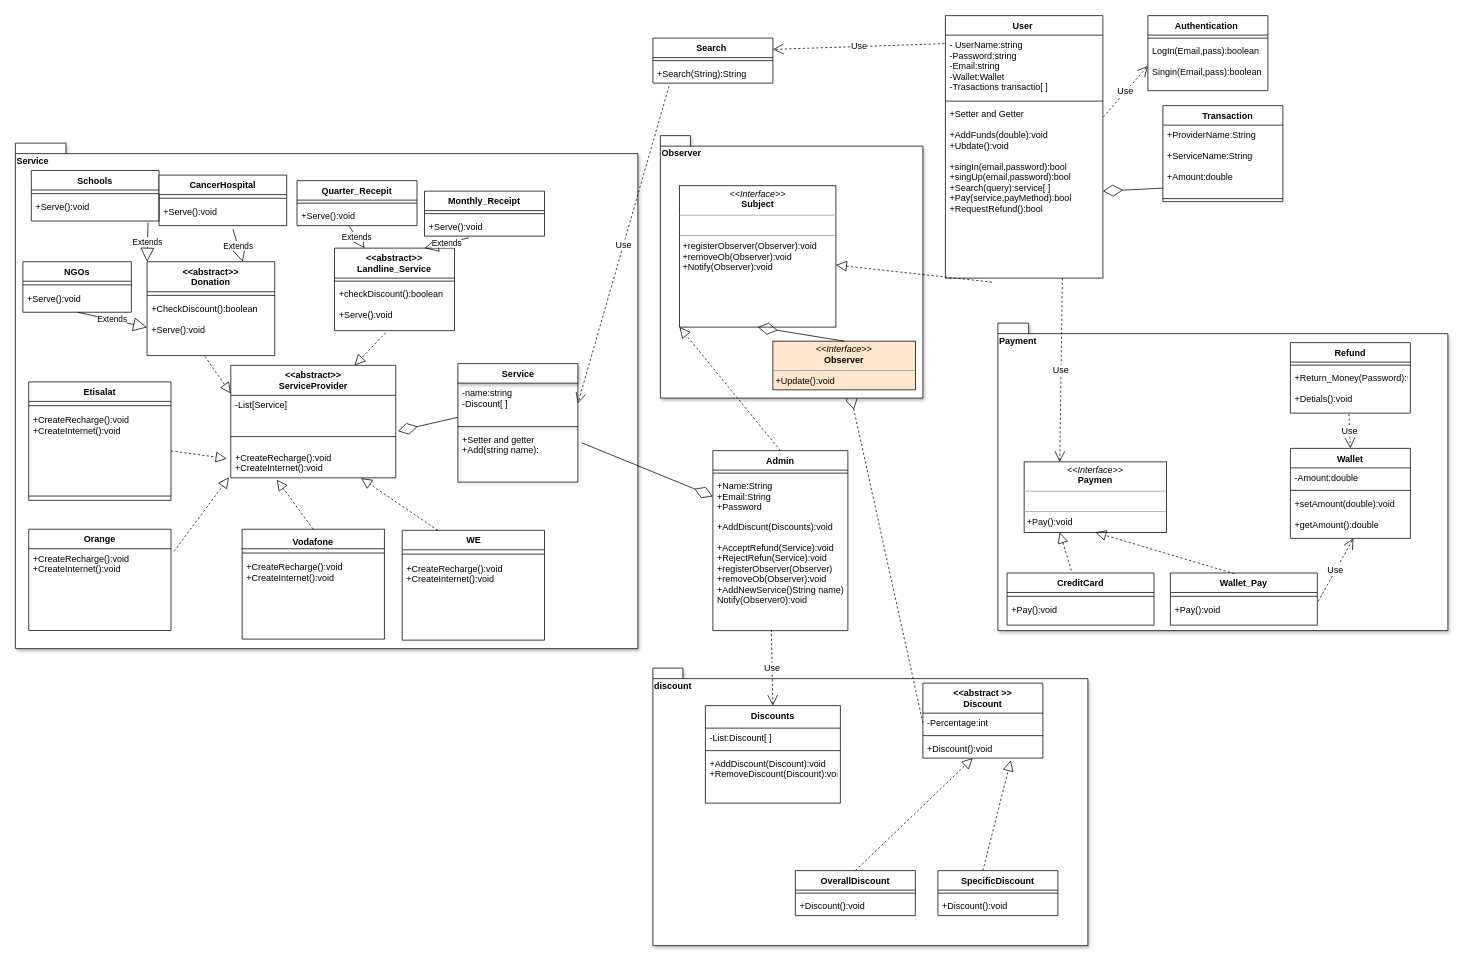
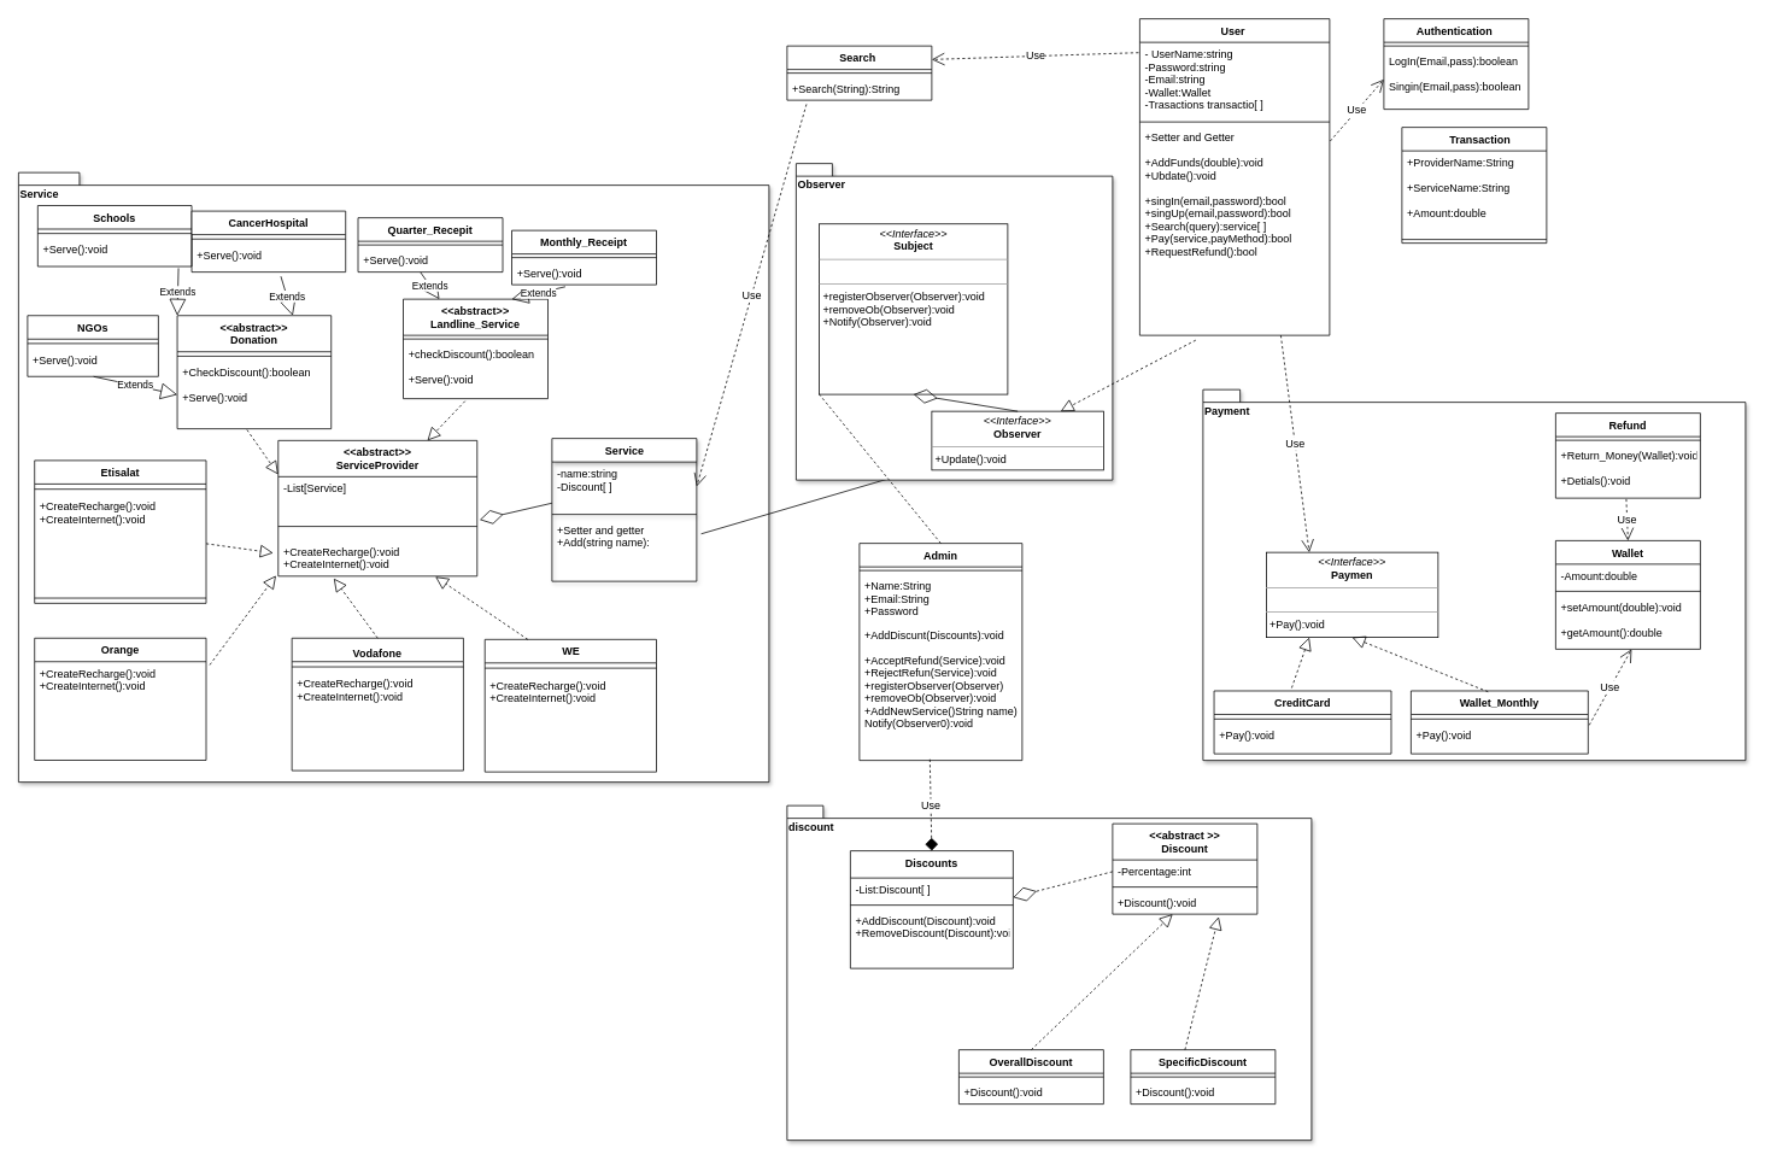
- <mxCell id="95" value="" style="endArrow=diamondThin;endFill=0;endSize=24;html=1;rounded=0;fontFamily=Helvetica;fontSize=12;fontColor=default;entryX=1;entryY=0.5;entryDx=0;entryDy=0;exitX=0;exitY=0.894;exitDx=0;exitDy=0;exitPerimeter=0;" parent="1" source="10" target="5" edge="1"><mxGeometry width="160" relative="1" as="geometry"><mxPoint x="1470" y="300" as="sourcePoint" /><mxPoint x="1630" y="300" as="targetPoint" /></mxGeometry></mxCell>
- <mxCell id="125" value="" style="endArrow=block;dashed=1;endFill=0;endSize=12;html=1;rounded=0;fontFamily=Helvetica;fontSize=12;fontColor=default;exitX=0.295;exitY=1.023;exitDx=0;exitDy=0;exitPerimeter=0;" parent="1" source="5" target="120" edge="1"><mxGeometry width="160" relative="1" as="geometry"><mxPoint x="1000" y="330" as="sourcePoint" /><mxPoint x="1160" y="330" as="targetPoint" /></mxGeometry></mxCell>
+ <mxCell id="125" value="" style="endArrow=block;dashed=1;endFill=0;endSize=12;html=1;rounded=0;fontFamily=Helvetica;fontSize=12;fontColor=default;entryX=0.75;entryY=0;entryDx=0;entryDy=0;exitX=0.295;exitY=1.023;exitDx=0;exitDy=0;exitPerimeter=0;" parent="1" source="5" target="121" edge="1"><mxGeometry width="160" relative="1" as="geometry"><mxPoint x="1000" y="330" as="sourcePoint" /><mxPoint x="1160" y="330" as="targetPoint" /></mxGeometry></mxCell>
- <mxCell id="124" value="" style="endArrow=block;dashed=1;endFill=0;endSize=12;html=1;rounded=0;fontFamily=Helvetica;fontSize=12;fontColor=default;entryX=0;entryY=1;entryDx=0;entryDy=0;exitX=0.5;exitY=0;exitDx=0;exitDy=0;" parent="1" source="17" target="120" edge="1"><mxGeometry width="160" relative="1" as="geometry"><mxPoint x="1070" y="370" as="sourcePoint" /><mxPoint x="1230" y="370" as="targetPoint" /></mxGeometry></mxCell>
+ <mxCell id="124" value="" style="endArrow=none;dashed=1;endFill=0;endSize=12;html=1;rounded=0;fontFamily=Helvetica;fontSize=12;fontColor=default;entryX=0;entryY=1;entryDx=0;entryDy=0;exitX=0.5;exitY=0;exitDx=0;exitDy=0;" parent="1" source="17" target="120" edge="1"><mxGeometry width="160" relative="1" as="geometry"><mxPoint x="1070" y="370" as="sourcePoint" /><mxPoint x="1230" y="370" as="targetPoint" /></mxGeometry></mxCell>
- <mxCell id="121" value="&lt;p style=&quot;margin: 0px ; margin-top: 4px ; text-align: center&quot;&gt;&lt;i&gt;&amp;lt;&amp;lt;Interface&amp;gt;&amp;gt;&lt;/i&gt;&lt;br&gt;&lt;b&gt;Observer&lt;/b&gt;&lt;/p&gt;&lt;hr size=&quot;1&quot;&gt;&lt;p style=&quot;margin: 0px ; margin-left: 4px&quot;&gt;&lt;/p&gt;&lt;p style=&quot;margin: 0px ; margin-left: 4px&quot;&gt;+Update():void&lt;/p&gt;" style="verticalAlign=top;align=left;overflow=fill;fontSize=12;fontFamily=Helvetica;html=1;fillColor=#ffe6cc;" parent="119" vertex="1"><mxGeometry x="150" y="274" width="190" height="65" as="geometry" /></mxCell>
+ <mxCell id="121" value="&lt;p style=&quot;margin: 0px ; margin-top: 4px ; text-align: center&quot;&gt;&lt;i&gt;&amp;lt;&amp;lt;Interface&amp;gt;&amp;gt;&lt;/i&gt;&lt;br&gt;&lt;b&gt;Observer&lt;/b&gt;&lt;/p&gt;&lt;hr size=&quot;1&quot;&gt;&lt;p style=&quot;margin: 0px ; margin-left: 4px&quot;&gt;&lt;/p&gt;&lt;p style=&quot;margin: 0px ; margin-left: 4px&quot;&gt;+Update():void&lt;/p&gt;" style="verticalAlign=top;align=left;overflow=fill;fontSize=12;fontFamily=Helvetica;html=1;" parent="119" vertex="1"><mxGeometry x="150" y="274" width="190" height="65" as="geometry" /></mxCell>
- <mxCell id="113" value="+Return_Money(Password):void&#10;&#10;+Detials():void" style="text;strokeColor=none;fillColor=none;align=left;verticalAlign=top;spacingLeft=4;spacingRight=4;overflow=hidden;rotatable=0;points=[[0,0.5],[1,0.5]];portConstraint=eastwest;" parent="111" vertex="1"><mxGeometry y="34" width="160" height="60" as="geometry" /></mxCell>
+ <mxCell id="113" value="+Return_Money(Wallet):void&#10;&#10;+Detials():void" style="text;strokeColor=none;fillColor=none;align=left;verticalAlign=top;spacingLeft=4;spacingRight=4;overflow=hidden;rotatable=0;points=[[0,0.5],[1,0.5]];portConstraint=eastwest;" parent="111" vertex="1"><mxGeometry y="34" width="160" height="60" as="geometry" /></mxCell>
- <mxCell id="75" value="" style="endArrow=diamondThin;endFill=0;endSize=24;html=1;rounded=0;fontFamily=Helvetica;fontSize=12;fontColor=default;entryX=0;entryY=0.5;entryDx=0;entryDy=0;exitX=1.031;exitY=0.25;exitDx=0;exitDy=0;exitPerimeter=0;" parent="1" source="63" target="19" edge="1"><mxGeometry width="160" relative="1" as="geometry"><mxPoint x="790" y="470" as="sourcePoint" /><mxPoint x="900" y="550" as="targetPoint" /></mxGeometry></mxCell>
+ <mxCell id="75" value="" style="endArrow=diamondThin;endFill=0;endSize=24;html=1;rounded=0;fontFamily=Helvetica;fontSize=12;fontColor=default;exitX=1.031;exitY=0.25;exitDx=0;exitDy=0;exitPerimeter=0;" parent="1" source="63" target="121" edge="1"><mxGeometry width="160" relative="1" as="geometry"><mxPoint x="790" y="470" as="sourcePoint" /><mxPoint x="900" y="550" as="targetPoint" /></mxGeometry></mxCell>
- <mxCell id="103" value="&lt;p style=&quot;margin: 0px ; margin-top: 4px ; text-align: center&quot;&gt;&lt;i&gt;&amp;lt;&amp;lt;Interface&amp;gt;&amp;gt;&lt;/i&gt;&lt;br&gt;&lt;b&gt;Paymen&lt;/b&gt;&lt;/p&gt;&lt;hr size=&quot;1&quot;&gt;&lt;p style=&quot;margin: 0px ; margin-left: 4px&quot;&gt;&lt;br&gt;&lt;/p&gt;&lt;hr size=&quot;1&quot;&gt;&lt;p style=&quot;margin: 0px ; margin-left: 4px&quot;&gt;+Pay():void&lt;/p&gt;" style="verticalAlign=top;align=left;overflow=fill;fontSize=12;fontFamily=Helvetica;html=1;" parent="96" vertex="1"><mxGeometry x="35" y="185" width="190" height="94" as="geometry" /></mxCell>
+ <mxCell id="103" value="&lt;p style=&quot;margin: 0px ; margin-top: 4px ; text-align: center&quot;&gt;&lt;i&gt;&amp;lt;&amp;lt;Interface&amp;gt;&amp;gt;&lt;/i&gt;&lt;br&gt;&lt;b&gt;Paymen&lt;/b&gt;&lt;/p&gt;&lt;hr size=&quot;1&quot;&gt;&lt;p style=&quot;margin: 0px ; margin-left: 4px&quot;&gt;&lt;br&gt;&lt;/p&gt;&lt;hr size=&quot;1&quot;&gt;&lt;p style=&quot;margin: 0px ; margin-left: 4px&quot;&gt;+Pay():void&lt;/p&gt;" style="verticalAlign=top;align=left;overflow=fill;fontSize=12;fontFamily=Helvetica;html=1;" parent="96" vertex="1"><mxGeometry x="70" y="180" width="190" height="94" as="geometry" /></mxCell>
- <mxCell id="88" value="" style="endArrow=diamondThin;endFill=0;endSize=24;html=1;rounded=0;dashed=1;exitX=0;exitY=0.5;exitDx=0;exitDy=0;" parent="76" source="85" target="121" edge="1"><mxGeometry width="160" relative="1" as="geometry"><mxPoint x="320" y="-246" as="sourcePoint" /><mxPoint x="431.44" y="-174.602" as="targetPoint" /></mxGeometry></mxCell>
+ <mxCell id="88" value="" style="endArrow=diamondThin;endFill=0;endSize=24;html=1;rounded=0;dashed=1;entryX=1;entryY=0.823;entryDx=0;entryDy=0;entryPerimeter=0;exitX=0;exitY=0.5;exitDx=0;exitDy=0;" parent="76" source="85" target="78" edge="1"><mxGeometry width="160" relative="1" as="geometry"><mxPoint x="320" y="-246" as="sourcePoint" /><mxPoint x="431.44" y="-174.602" as="targetPoint" /></mxGeometry></mxCell>
- <mxCell id="97" value="Wallet_Pay" style="swimlane;fontStyle=1;align=center;verticalAlign=top;childLayout=stackLayout;horizontal=1;startSize=26;horizontalStack=0;resizeParent=1;resizeParentMax=0;resizeLast=0;collapsible=1;marginBottom=0;" parent="96" vertex="1"><mxGeometry x="230.003" y="333.125" width="195.918" height="69.562" as="geometry"><mxRectangle x="670" y="904" width="100" height="26" as="alternateBounds" /></mxGeometry></mxCell>
+ <mxCell id="97" value="Wallet_Monthly" style="swimlane;fontStyle=1;align=center;verticalAlign=top;childLayout=stackLayout;horizontal=1;startSize=26;horizontalStack=0;resizeParent=1;resizeParentMax=0;resizeLast=0;collapsible=1;marginBottom=0;" parent="96" vertex="1"><mxGeometry x="230.003" y="333.125" width="195.918" height="69.562" as="geometry"><mxRectangle x="670" y="904" width="100" height="26" as="alternateBounds" /></mxGeometry></mxCell>
- <mxCell id="94" value="Use" style="endArrow=open;endSize=12;dashed=1;html=1;rounded=0;fontFamily=Helvetica;fontSize=12;fontColor=default;exitX=0.433;exitY=0.992;exitDx=0;exitDy=0;exitPerimeter=0;entryX=0.5;entryY=0;entryDx=0;entryDy=0;" parent="1" source="20" target="77" edge="1"><mxGeometry width="160" relative="1" as="geometry"><mxPoint x="1050" y="720" as="sourcePoint" /><mxPoint x="1210" y="720" as="targetPoint" /></mxGeometry></mxCell>
+ <mxCell id="94" value="Use" style="endArrow=diamond;endSize=12;dashed=1;html=1;rounded=0;fontFamily=Helvetica;fontSize=12;fontColor=default;exitX=0.433;exitY=0.992;exitDx=0;exitDy=0;exitPerimeter=0;entryX=0.5;entryY=0;entryDx=0;entryDy=0;" parent="1" source="20" target="77" edge="1"><mxGeometry width="160" relative="1" as="geometry"><mxPoint x="1050" y="720" as="sourcePoint" /><mxPoint x="1210" y="720" as="targetPoint" /></mxGeometry></mxCell>
